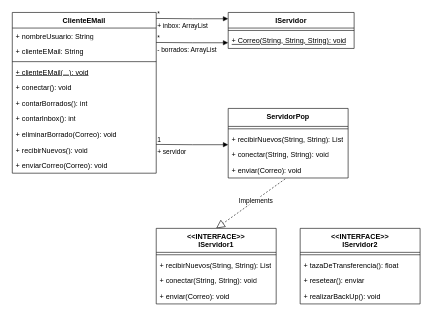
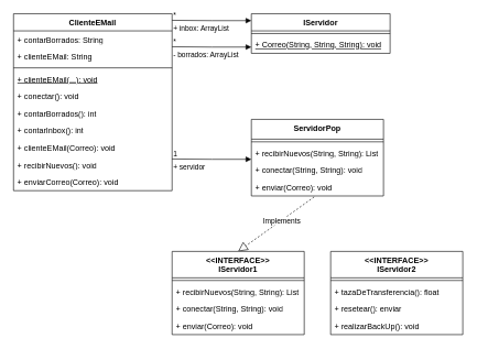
- <mxCell id="3" value="+ nombreUsuario: String" style="text;strokeColor=none;fillColor=none;align=left;verticalAlign=top;spacingLeft=4;spacingRight=4;overflow=hidden;rotatable=0;points=[[0,0.5],[1,0.5]];portConstraint=eastwest;whiteSpace=wrap;html=1;" parent="2" vertex="1"><mxGeometry y="26" width="240" height="26" as="geometry" /></mxCell>
+ <mxCell id="3" value="+ contarBorrados: String" style="text;strokeColor=none;fillColor=none;align=left;verticalAlign=top;spacingLeft=4;spacingRight=4;overflow=hidden;rotatable=0;points=[[0,0.5],[1,0.5]];portConstraint=eastwest;whiteSpace=wrap;html=1;" parent="2" vertex="1"><mxGeometry y="26" width="240" height="26" as="geometry" /></mxCell>
- <mxCell id="10" value="+ eliminarBorrado(Correo): void" style="text;strokeColor=none;fillColor=none;align=left;verticalAlign=top;spacingLeft=4;spacingRight=4;overflow=hidden;rotatable=0;points=[[0,0.5],[1,0.5]];portConstraint=eastwest;whiteSpace=wrap;html=1;" parent="2" vertex="1"><mxGeometry y="190" width="240" height="26" as="geometry" /></mxCell>
+ <mxCell id="10" value="+ clienteEMail(Correo): void" style="text;strokeColor=none;fillColor=none;align=left;verticalAlign=top;spacingLeft=4;spacingRight=4;overflow=hidden;rotatable=0;points=[[0,0.5],[1,0.5]];portConstraint=eastwest;whiteSpace=wrap;html=1;" parent="2" vertex="1"><mxGeometry y="190" width="240" height="26" as="geometry" /></mxCell>
